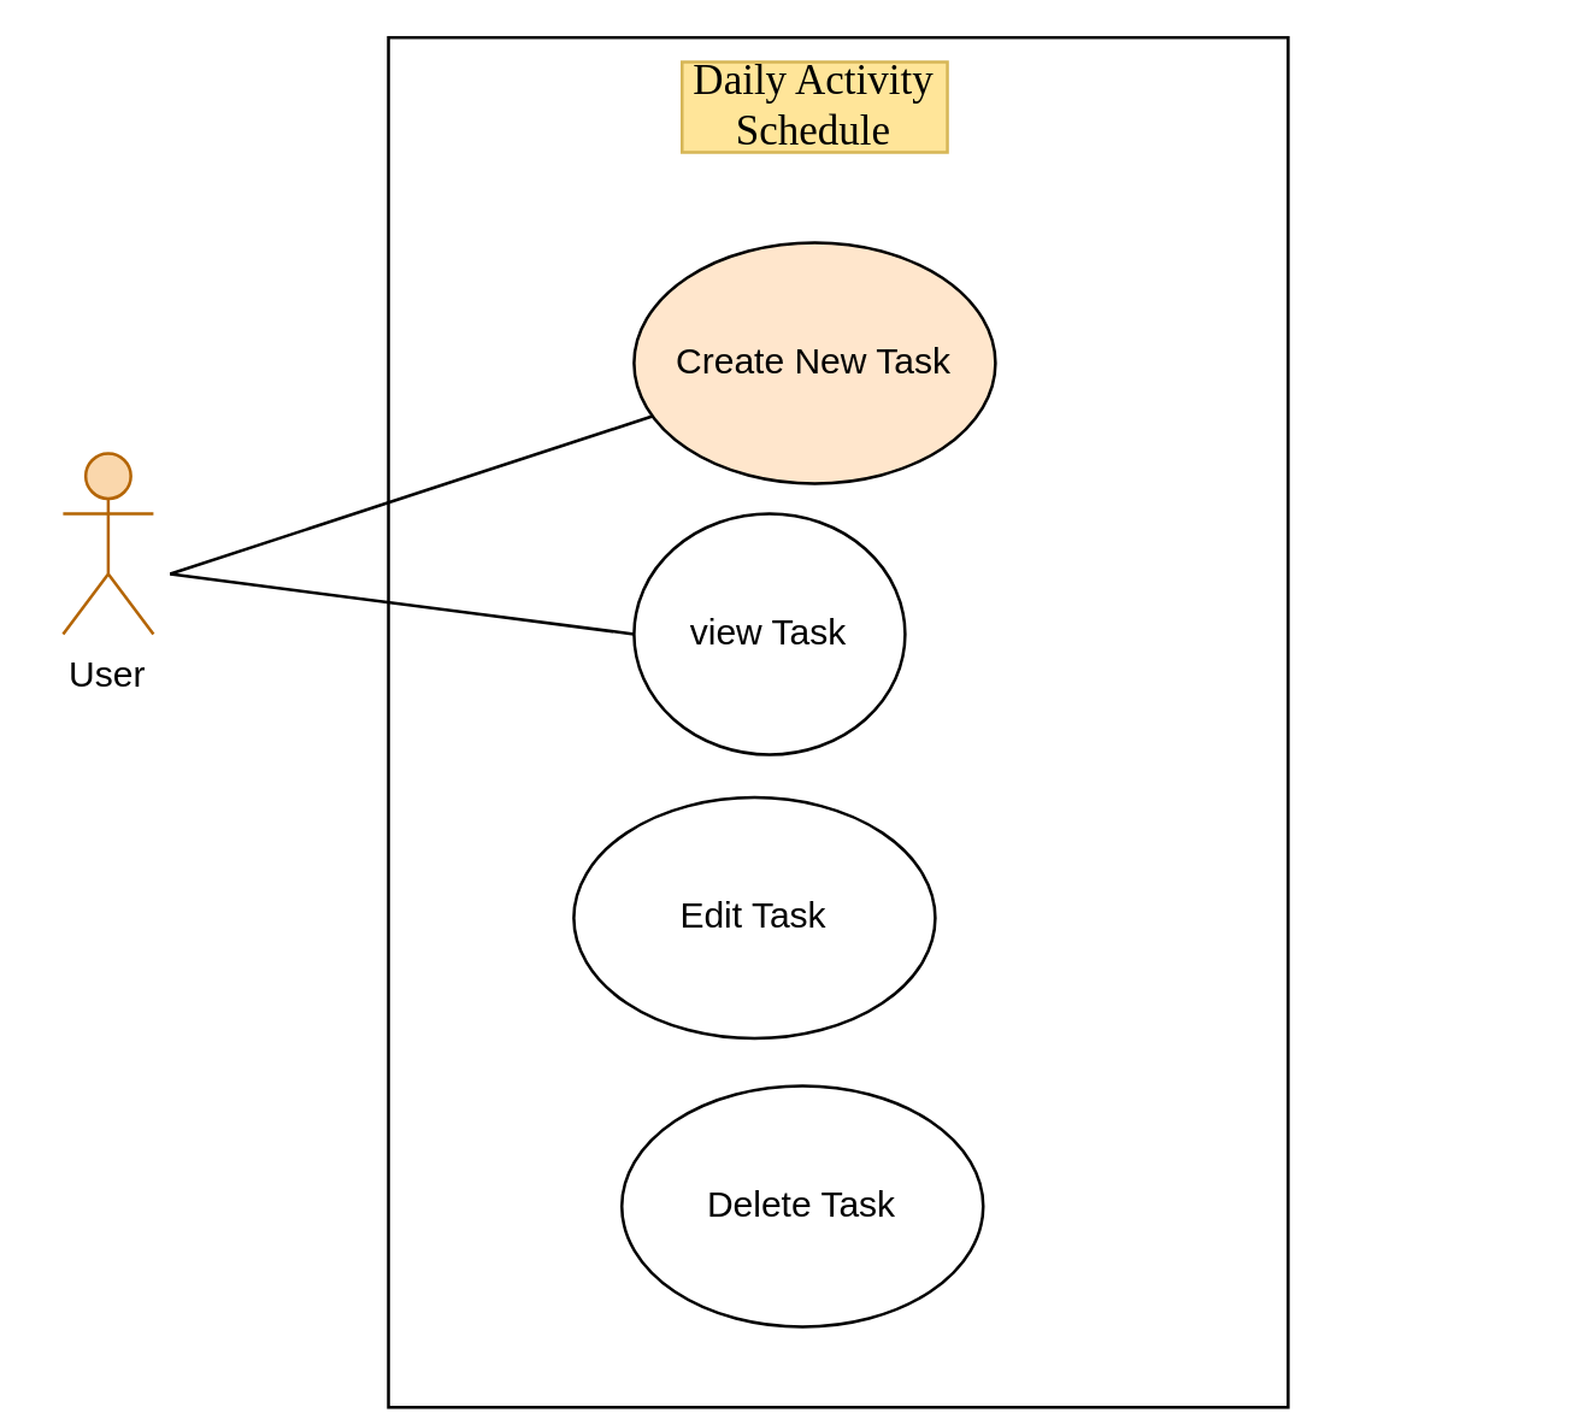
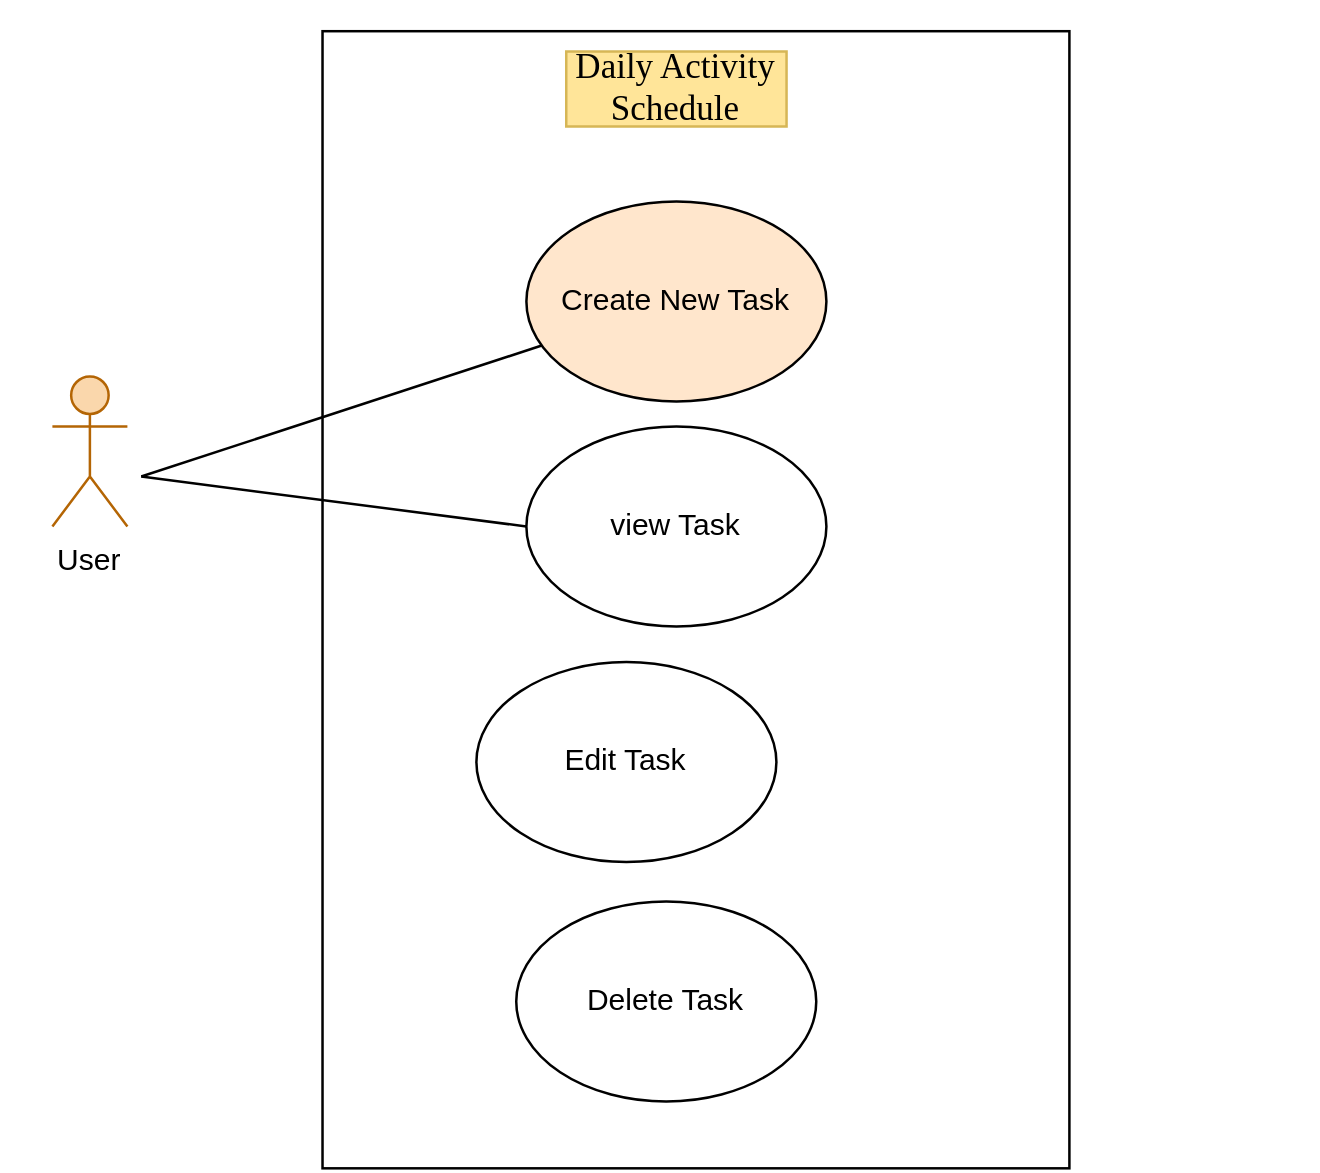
- <mxCell id="6" value="view Task" style="ellipse;whiteSpace=wrap;html=1;" vertex="1" parent="1"><mxGeometry x="210.06" y="170" width="90" height="80" as="geometry" /></mxCell>
+ <mxCell id="6" value="view Task" style="ellipse;whiteSpace=wrap;html=1;" vertex="1" parent="1"><mxGeometry x="210.06" y="170" width="120" height="80" as="geometry" /></mxCell>
